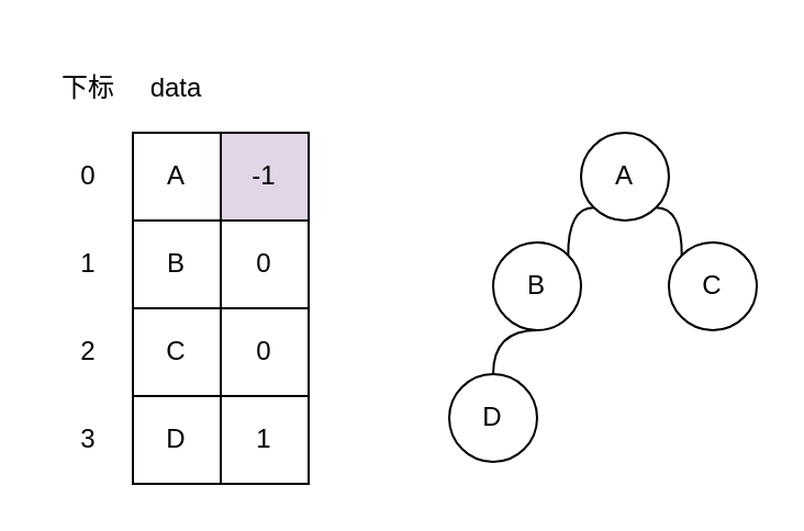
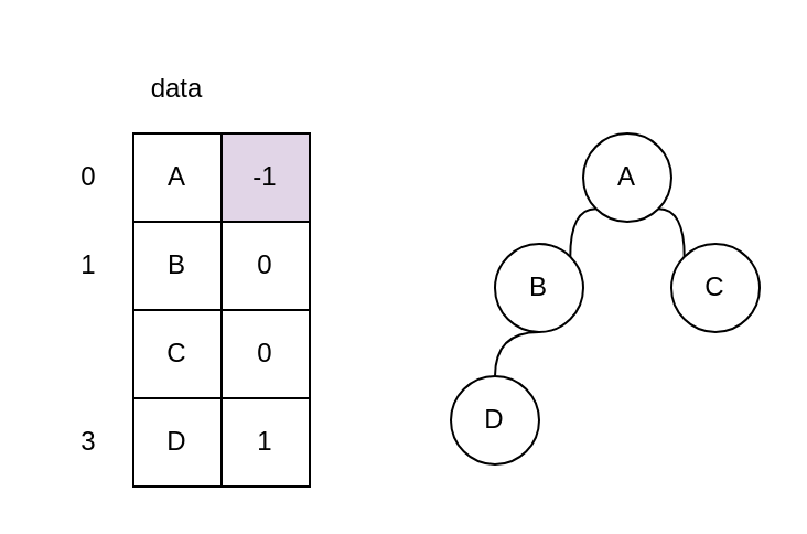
- <mxCell id="10" value="下标" style="text;html=1;strokeColor=none;fillColor=none;align=center;verticalAlign=middle;whiteSpace=wrap;rounded=0;" vertex="1" parent="1"><mxGeometry x="20" y="20" width="40" height="40" as="geometry" /></mxCell>
- <mxCell id="14" value="2" style="text;html=1;strokeColor=none;fillColor=none;align=center;verticalAlign=middle;whiteSpace=wrap;rounded=0;" vertex="1" parent="1"><mxGeometry x="20" y="140" width="40" height="40" as="geometry" /></mxCell>
